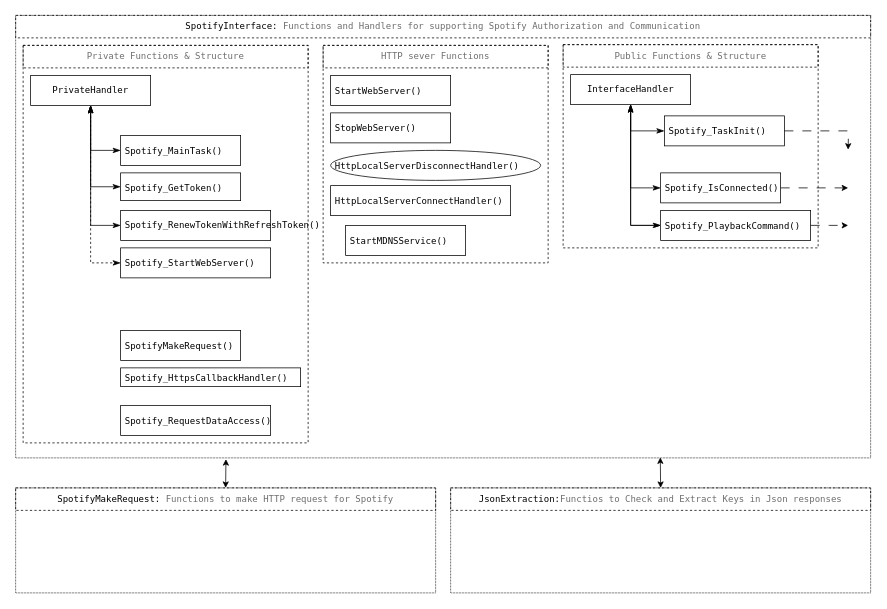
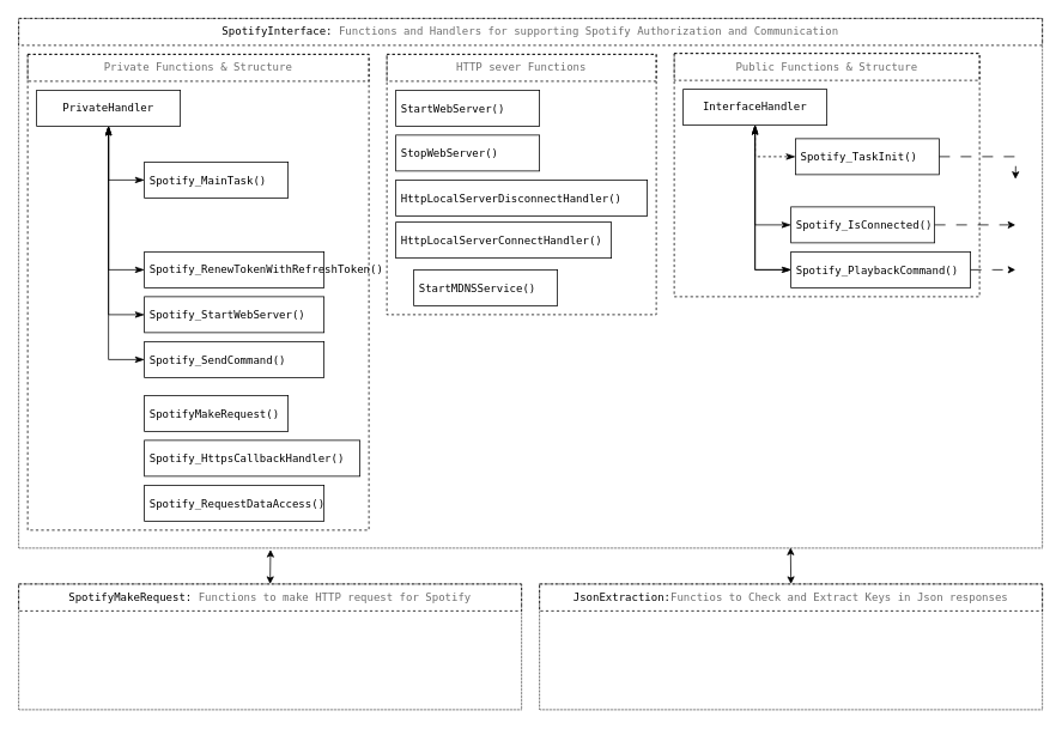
- <mxCell id="7" style="edgeStyle=orthogonalEdgeStyle;rounded=0;orthogonalLoop=1;jettySize=auto;html=1;entryX=0;entryY=0.5;entryDx=0;entryDy=0;fontSize=12;startSize=8;endSize=8;endArrow=classicThin;endFill=1;startArrow=classicThin;startFill=1;" parent="1" source="8" target="26" edge="1"><mxGeometry relative="1" as="geometry" /></mxCell>
+ <mxCell id="7" style="edgeStyle=orthogonalEdgeStyle;rounded=0;orthogonalLoop=1;jettySize=auto;html=1;entryX=0;entryY=0.5;entryDx=0;entryDy=0;fontSize=12;startSize=8;endSize=8;endArrow=classicThin;endFill=1;startArrow=classicThin;startFill=1;dashed=1;" parent="1" source="8" target="26" edge="1"><mxGeometry relative="1" as="geometry" /></mxCell>
- <mxCell id="33" value="&lt;div style=&quot;font-size: 13px;&quot;&gt;&lt;div style=&quot;color: rgb(204, 204, 204); font-family: &amp;quot;Droid Sans Mono&amp;quot;, &amp;quot;monospace&amp;quot;, monospace; font-weight: normal; line-height: 19px;&quot;&gt;&lt;div&gt;&lt;pre&gt;&lt;font style=&quot;font-size: 12px;&quot; color=&quot;#000000&quot;&gt;HttpLocalServerDisconnectHandler()&lt;/font&gt;&lt;/pre&gt;&lt;/div&gt;&lt;/div&gt;&lt;/div&gt;" style="ellipse;whiteSpace=wrap;html=1;labelBackgroundColor=none;align=left;spacingLeft=4;fillColor=none;" parent="1" vertex="1"><mxGeometry x="440" y="200" width="280" height="40" as="geometry" /></mxCell>
+ <mxCell id="33" value="&lt;div style=&quot;font-size: 13px;&quot;&gt;&lt;div style=&quot;color: rgb(204, 204, 204); font-family: &amp;quot;Droid Sans Mono&amp;quot;, &amp;quot;monospace&amp;quot;, monospace; font-weight: normal; line-height: 19px;&quot;&gt;&lt;div&gt;&lt;pre&gt;&lt;font style=&quot;font-size: 12px;&quot; color=&quot;#000000&quot;&gt;HttpLocalServerDisconnectHandler()&lt;/font&gt;&lt;/pre&gt;&lt;/div&gt;&lt;/div&gt;&lt;/div&gt;" style="rounded=0;whiteSpace=wrap;html=1;labelBackgroundColor=none;align=left;spacingLeft=4;fillColor=none;" parent="1" vertex="1"><mxGeometry x="440" y="200" width="280" height="40" as="geometry" /></mxCell>
- <mxCell id="15" style="edgeStyle=orthogonalEdgeStyle;rounded=0;orthogonalLoop=1;jettySize=auto;html=1;entryX=0;entryY=0.5;entryDx=0;entryDy=0;fontSize=12;startSize=8;endSize=8;startArrow=classicThin;startFill=1;endArrow=classicThin;endFill=1;" parent="1" source="19" target="10" edge="1"><mxGeometry relative="1" as="geometry" /></mxCell>
- <mxCell id="10" value="&lt;div style=&quot;font-size: 13px;&quot;&gt;&lt;div style=&quot;color: rgb(204, 204, 204); font-family: &amp;quot;Droid Sans Mono&amp;quot;, &amp;quot;monospace&amp;quot;, monospace; font-weight: normal; line-height: 19px;&quot;&gt;&lt;div&gt;&lt;pre&gt;&lt;font style=&quot;font-size: 12px;&quot; color=&quot;#000000&quot;&gt;Spotify_GetToken()&lt;/font&gt;&lt;/pre&gt;&lt;/div&gt;&lt;/div&gt;&lt;/div&gt;" style="rounded=0;whiteSpace=wrap;html=1;labelBackgroundColor=none;spacingLeft=4;align=left;fillColor=none;" parent="1" vertex="1"><mxGeometry x="160" y="230" width="160" height="37" as="geometry" /></mxCell>
- <mxCell id="18" style="edgeStyle=orthogonalEdgeStyle;rounded=0;orthogonalLoop=1;jettySize=auto;html=1;entryX=0;entryY=0.5;entryDx=0;entryDy=0;fontSize=12;startSize=8;endSize=8;startArrow=classicThin;startFill=1;endArrow=classicThin;endFill=1;dashed=1;" parent="1" source="19" target="13" edge="1"><mxGeometry relative="1" as="geometry" /></mxCell>
+ <mxCell id="18" style="edgeStyle=orthogonalEdgeStyle;rounded=0;orthogonalLoop=1;jettySize=auto;html=1;entryX=0;entryY=0.5;entryDx=0;entryDy=0;fontSize=12;startSize=8;endSize=8;startArrow=classicThin;startFill=1;endArrow=classicThin;endFill=1;" parent="1" source="19" target="13" edge="1"><mxGeometry relative="1" as="geometry" /></mxCell>
+ <mxCell id="17" style="edgeStyle=orthogonalEdgeStyle;rounded=0;orthogonalLoop=1;jettySize=auto;html=1;entryX=0;entryY=0.5;entryDx=0;entryDy=0;fontSize=12;startSize=8;endSize=8;startArrow=classicThin;startFill=1;endArrow=classicThin;endFill=1;" parent="1" source="19" target="12" edge="1"><mxGeometry relative="1" as="geometry" /></mxCell>
+ <mxCell id="12" value="&lt;div style=&quot;font-size: 13px;&quot;&gt;&lt;div style=&quot;color: rgb(204, 204, 204); font-family: &amp;quot;Droid Sans Mono&amp;quot;, &amp;quot;monospace&amp;quot;, monospace; font-weight: normal; line-height: 19px;&quot;&gt;&lt;div&gt;&lt;pre&gt;&lt;font style=&quot;font-size: 12px;&quot; color=&quot;#000000&quot;&gt;Spotify_SendCommand()&lt;/font&gt;&lt;/pre&gt;&lt;/div&gt;&lt;/div&gt;&lt;/div&gt;" style="rounded=0;whiteSpace=wrap;html=1;labelBackgroundColor=none;spacingLeft=4;align=left;fillColor=none;" parent="1" vertex="1"><mxGeometry x="160" y="380" width="200" height="40" as="geometry" /></mxCell>
- <mxCell id="38" value="&lt;div style=&quot;font-size: 13px;&quot;&gt;&lt;div style=&quot;color: rgb(204, 204, 204); font-family: &amp;quot;Droid Sans Mono&amp;quot;, &amp;quot;monospace&amp;quot;, monospace; font-weight: normal; line-height: 19px;&quot;&gt;&lt;div&gt;&lt;pre&gt;&lt;font style=&quot;font-size: 12px;&quot; color=&quot;#000000&quot;&gt;Spotify_HttpsCallbackHandler()&lt;/font&gt;&lt;/pre&gt;&lt;/div&gt;&lt;/div&gt;&lt;/div&gt;" style="rounded=0;whiteSpace=wrap;html=1;labelBackgroundColor=none;align=left;spacingLeft=4;fillColor=none;" vertex="1" parent="1"><mxGeometry x="160" y="490" width="240" height="25" as="geometry" /></mxCell>
+ <mxCell id="38" value="&lt;div style=&quot;font-size: 13px;&quot;&gt;&lt;div style=&quot;color: rgb(204, 204, 204); font-family: &amp;quot;Droid Sans Mono&amp;quot;, &amp;quot;monospace&amp;quot;, monospace; font-weight: normal; line-height: 19px;&quot;&gt;&lt;div&gt;&lt;pre&gt;&lt;font style=&quot;font-size: 12px;&quot; color=&quot;#000000&quot;&gt;Spotify_HttpsCallbackHandler()&lt;/font&gt;&lt;/pre&gt;&lt;/div&gt;&lt;/div&gt;&lt;/div&gt;" style="rounded=0;whiteSpace=wrap;html=1;labelBackgroundColor=none;align=left;spacingLeft=4;fillColor=none;" vertex="1" parent="1"><mxGeometry x="160" y="490" width="240" height="40" as="geometry" /></mxCell>
